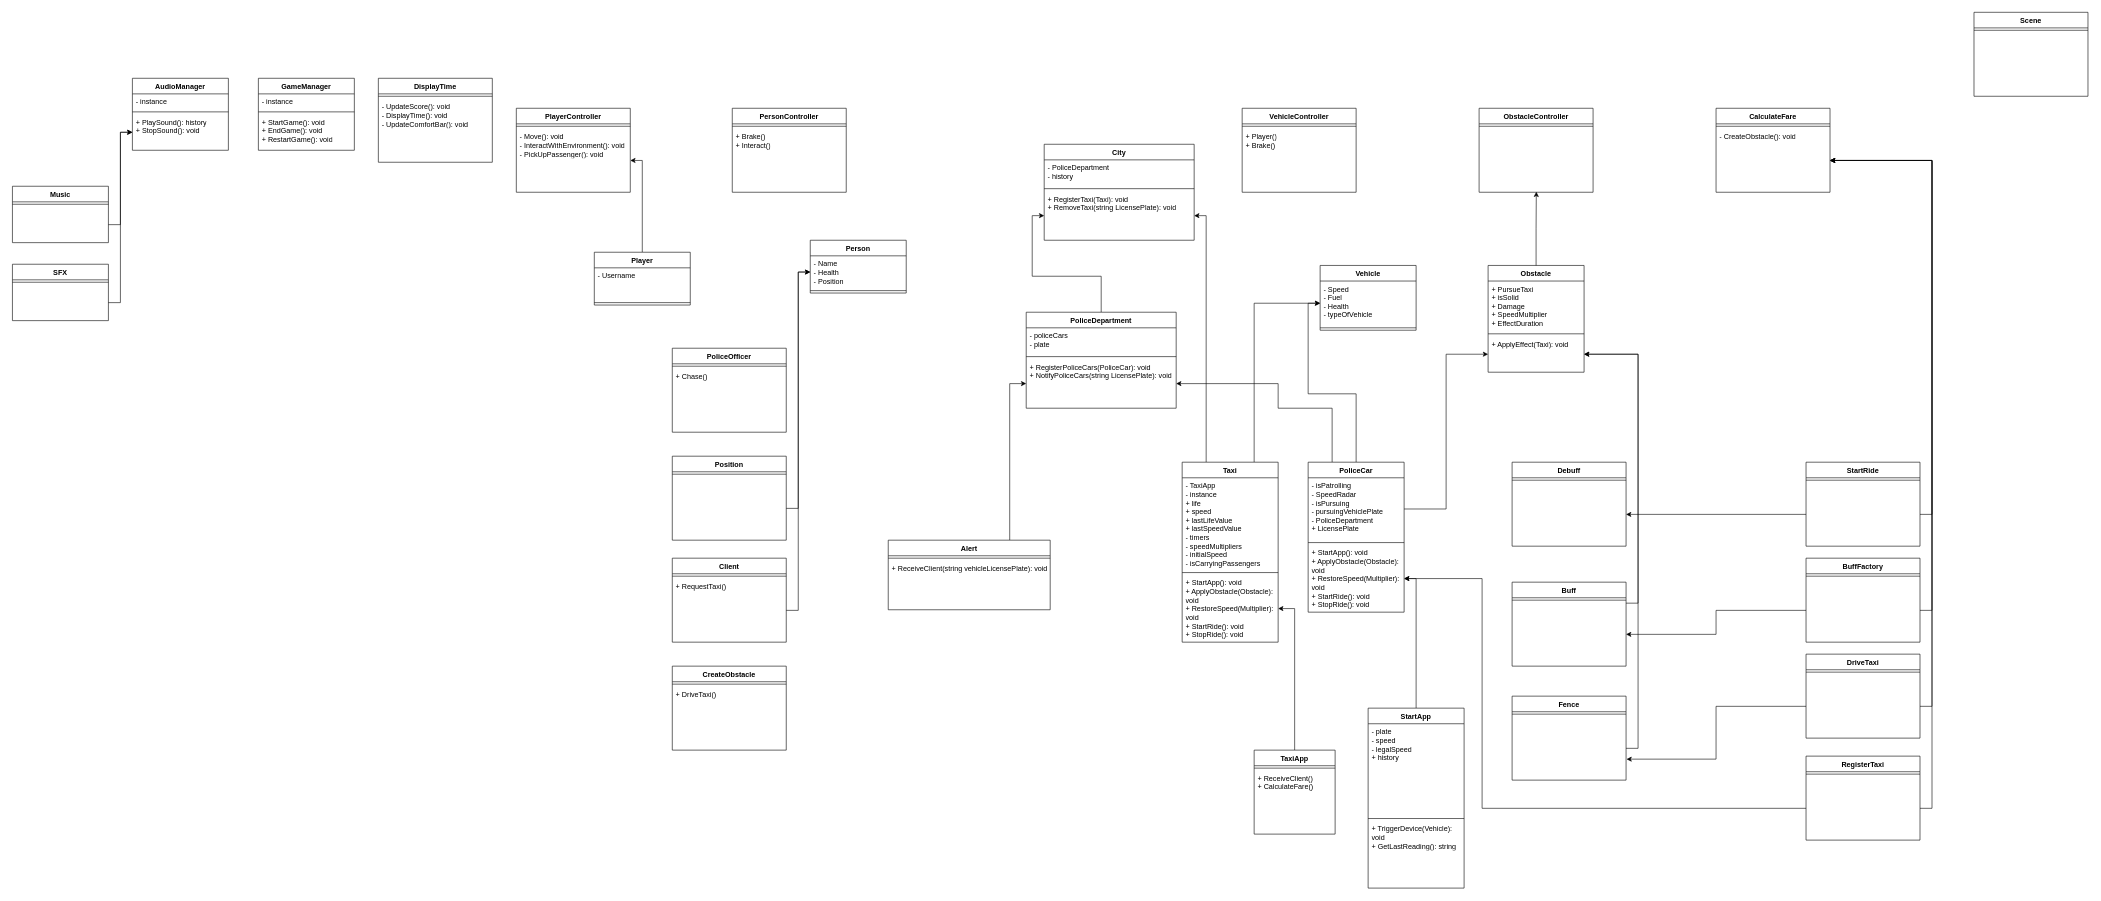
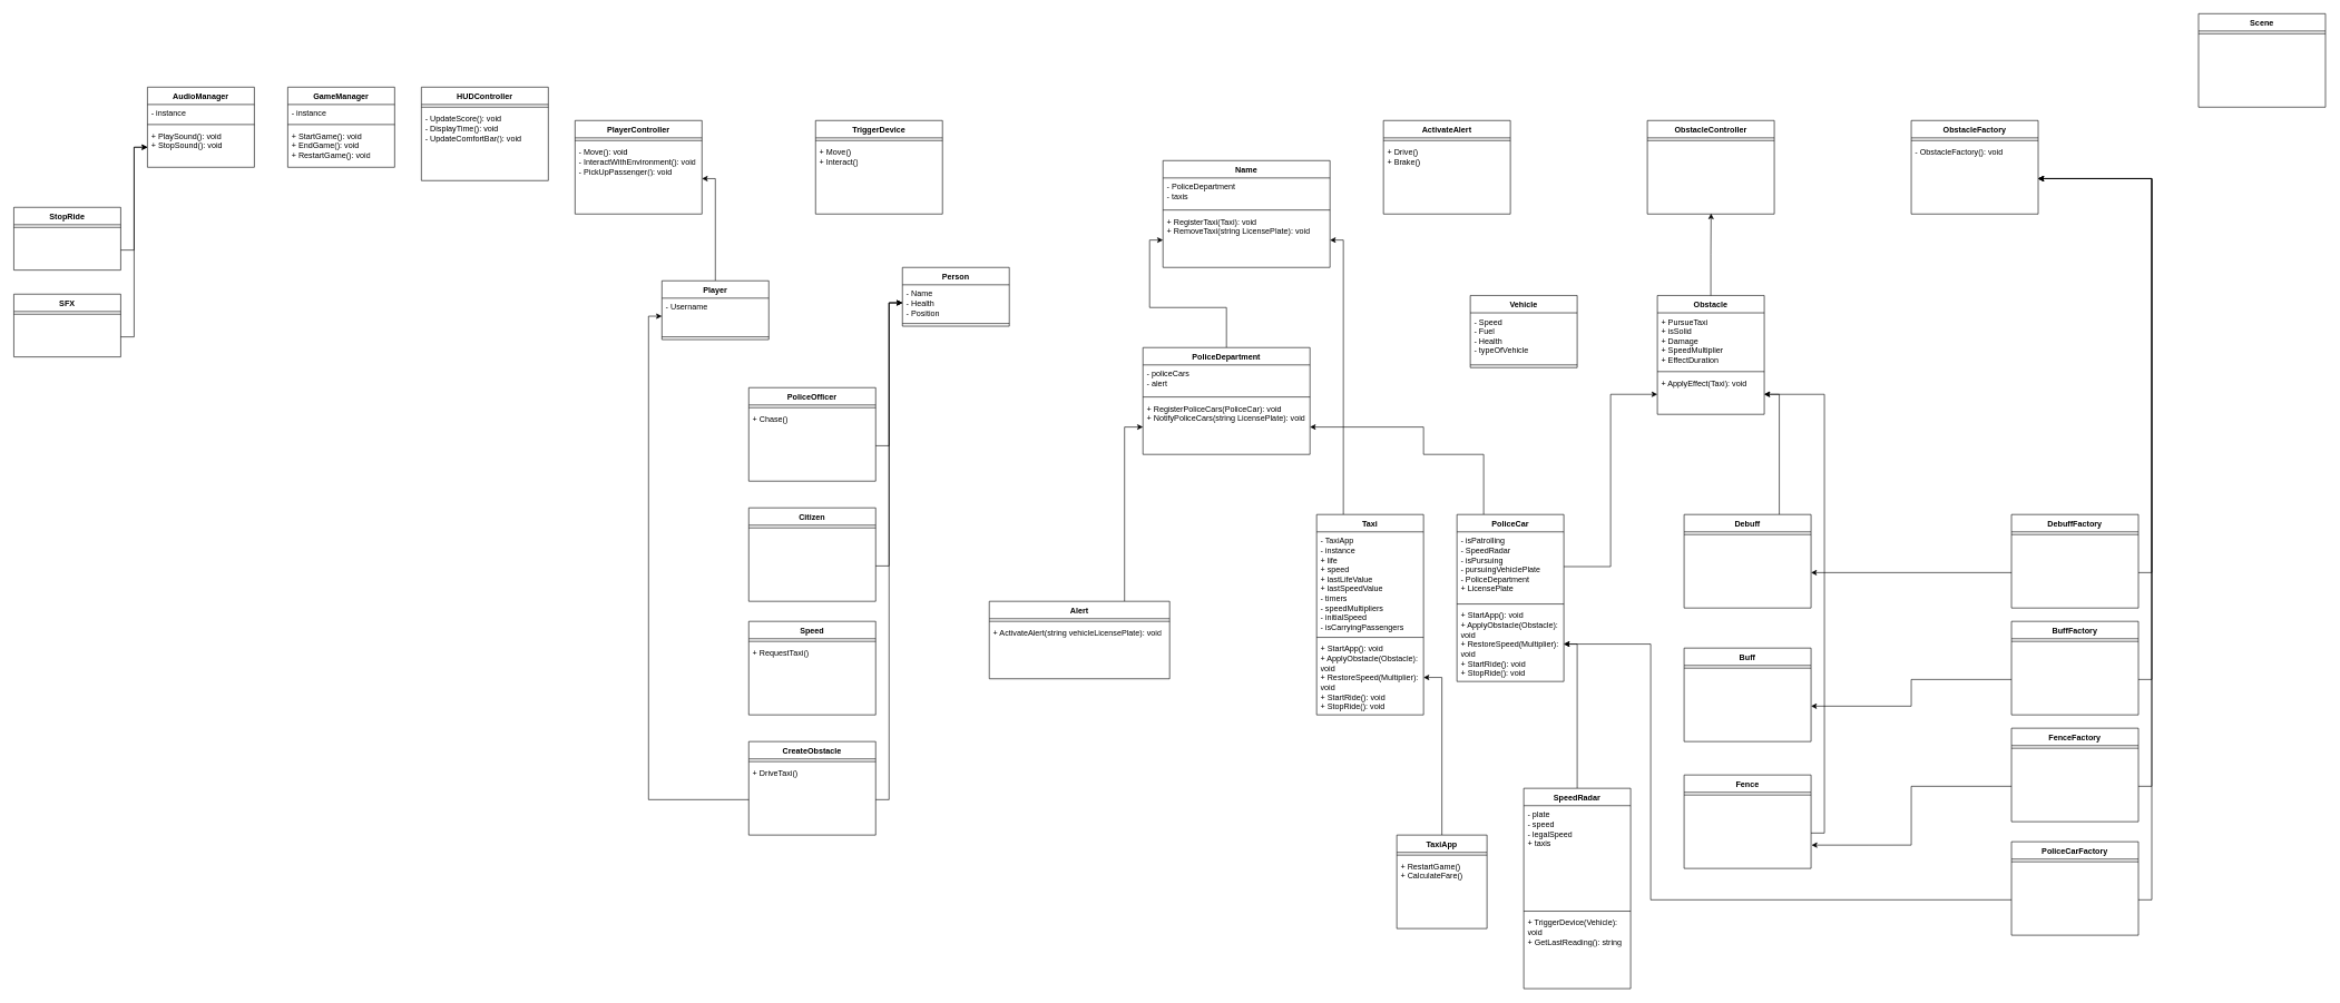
- <mxCell id="9" value="DisplayTime" style="swimlane;fontStyle=1;align=center;verticalAlign=top;childLayout=stackLayout;horizontal=1;startSize=26;horizontalStack=0;resizeParent=1;resizeParentMax=0;resizeLast=0;collapsible=1;marginBottom=0;whiteSpace=wrap;html=1;" parent="1" vertex="1"><mxGeometry x="630" y="130" width="190" height="140" as="geometry" /></mxCell>
+ <mxCell id="9" value="HUDController" style="swimlane;fontStyle=1;align=center;verticalAlign=top;childLayout=stackLayout;horizontal=1;startSize=26;horizontalStack=0;resizeParent=1;resizeParentMax=0;resizeLast=0;collapsible=1;marginBottom=0;whiteSpace=wrap;html=1;" parent="1" vertex="1"><mxGeometry x="630" y="130" width="190" height="140" as="geometry" /></mxCell>
- <mxCell id="19" value="PersonController" style="swimlane;fontStyle=1;align=center;verticalAlign=top;childLayout=stackLayout;horizontal=1;startSize=26;horizontalStack=0;resizeParent=1;resizeParentMax=0;resizeLast=0;collapsible=1;marginBottom=0;whiteSpace=wrap;html=1;" vertex="1" parent="1"><mxGeometry x="1220" y="180" width="190" height="140" as="geometry" /></mxCell>
+ <mxCell id="19" value="TriggerDevice" style="swimlane;fontStyle=1;align=center;verticalAlign=top;childLayout=stackLayout;horizontal=1;startSize=26;horizontalStack=0;resizeParent=1;resizeParentMax=0;resizeLast=0;collapsible=1;marginBottom=0;whiteSpace=wrap;html=1;" vertex="1" parent="1"><mxGeometry x="1220" y="180" width="190" height="140" as="geometry" /></mxCell>
- <mxCell id="22" value="VehicleController" style="swimlane;fontStyle=1;align=center;verticalAlign=top;childLayout=stackLayout;horizontal=1;startSize=26;horizontalStack=0;resizeParent=1;resizeParentMax=0;resizeLast=0;collapsible=1;marginBottom=0;whiteSpace=wrap;html=1;" vertex="1" parent="1"><mxGeometry x="2070" y="180" width="190" height="140" as="geometry" /></mxCell>
+ <mxCell id="22" value="ActivateAlert" style="swimlane;fontStyle=1;align=center;verticalAlign=top;childLayout=stackLayout;horizontal=1;startSize=26;horizontalStack=0;resizeParent=1;resizeParentMax=0;resizeLast=0;collapsible=1;marginBottom=0;whiteSpace=wrap;html=1;" vertex="1" parent="1"><mxGeometry x="2070" y="180" width="190" height="140" as="geometry" /></mxCell>
- <mxCell id="12" value="CalculateFare" style="swimlane;fontStyle=1;align=center;verticalAlign=top;childLayout=stackLayout;horizontal=1;startSize=26;horizontalStack=0;resizeParent=1;resizeParentMax=0;resizeLast=0;collapsible=1;marginBottom=0;whiteSpace=wrap;html=1;" parent="1" vertex="1"><mxGeometry x="2860" y="180" width="190" height="140" as="geometry" /></mxCell>
+ <mxCell id="12" value="ObstacleFactory" style="swimlane;fontStyle=1;align=center;verticalAlign=top;childLayout=stackLayout;horizontal=1;startSize=26;horizontalStack=0;resizeParent=1;resizeParentMax=0;resizeLast=0;collapsible=1;marginBottom=0;whiteSpace=wrap;html=1;" parent="1" vertex="1"><mxGeometry x="2860" y="180" width="190" height="140" as="geometry" /></mxCell>
- <mxCell id="18" value="+ PlaySound(): history&lt;div&gt;+ StopSound(): void&lt;/div&gt;" style="text;strokeColor=none;fillColor=none;align=left;verticalAlign=top;spacingLeft=4;spacingRight=4;overflow=hidden;rotatable=0;points=[[0,0.5],[1,0.5]];portConstraint=eastwest;whiteSpace=wrap;html=1;" parent="15" vertex="1"><mxGeometry y="60" width="160" height="60" as="geometry" /></mxCell>
+ <mxCell id="18" value="+ PlaySound(): void&lt;div&gt;+ StopSound(): void&lt;/div&gt;" style="text;strokeColor=none;fillColor=none;align=left;verticalAlign=top;spacingLeft=4;spacingRight=4;overflow=hidden;rotatable=0;points=[[0,0.5],[1,0.5]];portConstraint=eastwest;whiteSpace=wrap;html=1;" parent="15" vertex="1"><mxGeometry y="60" width="160" height="60" as="geometry" /></mxCell>
- <mxCell id="14" value="- CreateObstacle(): void" style="text;strokeColor=none;fillColor=none;align=left;verticalAlign=top;spacingLeft=4;spacingRight=4;overflow=hidden;rotatable=0;points=[[0,0.5],[1,0.5]];portConstraint=eastwest;whiteSpace=wrap;html=1;" parent="12" vertex="1"><mxGeometry y="34" width="190" height="106" as="geometry" /></mxCell>
+ <mxCell id="14" value="- ObstacleFactory(): void" style="text;strokeColor=none;fillColor=none;align=left;verticalAlign=top;spacingLeft=4;spacingRight=4;overflow=hidden;rotatable=0;points=[[0,0.5],[1,0.5]];portConstraint=eastwest;whiteSpace=wrap;html=1;" parent="12" vertex="1"><mxGeometry y="34" width="190" height="106" as="geometry" /></mxCell>
- <mxCell id="21" value="+ Brake()&lt;div&gt;+ Interact()&lt;/div&gt;" style="text;strokeColor=none;fillColor=none;align=left;verticalAlign=top;spacingLeft=4;spacingRight=4;overflow=hidden;rotatable=0;points=[[0,0.5],[1,0.5]];portConstraint=eastwest;whiteSpace=wrap;html=1;" vertex="1" parent="19"><mxGeometry y="34" width="190" height="106" as="geometry" /></mxCell>
+ <mxCell id="21" value="+ Move()&lt;div&gt;+ Interact()&lt;/div&gt;" style="text;strokeColor=none;fillColor=none;align=left;verticalAlign=top;spacingLeft=4;spacingRight=4;overflow=hidden;rotatable=0;points=[[0,0.5],[1,0.5]];portConstraint=eastwest;whiteSpace=wrap;html=1;" vertex="1" parent="19"><mxGeometry y="34" width="190" height="106" as="geometry" /></mxCell>
- <mxCell id="24" value="+ Player()&lt;div&gt;+ Brake()&lt;/div&gt;" style="text;strokeColor=none;fillColor=none;align=left;verticalAlign=top;spacingLeft=4;spacingRight=4;overflow=hidden;rotatable=0;points=[[0,0.5],[1,0.5]];portConstraint=eastwest;whiteSpace=wrap;html=1;" vertex="1" parent="22"><mxGeometry y="34" width="190" height="106" as="geometry" /></mxCell>
+ <mxCell id="24" value="+ Drive()&lt;div&gt;+ Brake()&lt;/div&gt;" style="text;strokeColor=none;fillColor=none;align=left;verticalAlign=top;spacingLeft=4;spacingRight=4;overflow=hidden;rotatable=0;points=[[0,0.5],[1,0.5]];portConstraint=eastwest;whiteSpace=wrap;html=1;" vertex="1" parent="22"><mxGeometry y="34" width="190" height="106" as="geometry" /></mxCell>
- <mxCell id="99" value="City" style="swimlane;fontStyle=1;align=center;verticalAlign=top;childLayout=stackLayout;horizontal=1;startSize=26;horizontalStack=0;resizeParent=1;resizeParentMax=0;resizeLast=0;collapsible=1;marginBottom=0;whiteSpace=wrap;html=1;" vertex="1" parent="1"><mxGeometry x="1740" y="240" width="250" height="160" as="geometry" /></mxCell>
+ <mxCell id="99" value="Name" style="swimlane;fontStyle=1;align=center;verticalAlign=top;childLayout=stackLayout;horizontal=1;startSize=26;horizontalStack=0;resizeParent=1;resizeParentMax=0;resizeLast=0;collapsible=1;marginBottom=0;whiteSpace=wrap;html=1;" vertex="1" parent="1"><mxGeometry x="1740" y="240" width="250" height="160" as="geometry" /></mxCell>
- <mxCell id="100" value="- PoliceDepartment&lt;br&gt;- history" style="text;strokeColor=none;fillColor=none;align=left;verticalAlign=top;spacingLeft=4;spacingRight=4;overflow=hidden;rotatable=0;points=[[0,0.5],[1,0.5]];portConstraint=eastwest;whiteSpace=wrap;html=1;" vertex="1" parent="99"><mxGeometry y="26" width="250" height="44" as="geometry" /></mxCell>
+ <mxCell id="100" value="- PoliceDepartment&lt;br&gt;- taxis" style="text;strokeColor=none;fillColor=none;align=left;verticalAlign=top;spacingLeft=4;spacingRight=4;overflow=hidden;rotatable=0;points=[[0,0.5],[1,0.5]];portConstraint=eastwest;whiteSpace=wrap;html=1;" vertex="1" parent="99"><mxGeometry y="26" width="250" height="44" as="geometry" /></mxCell>
- <mxCell id="130" value="Music" style="swimlane;fontStyle=1;align=center;verticalAlign=top;childLayout=stackLayout;horizontal=1;startSize=26;horizontalStack=0;resizeParent=1;resizeParentMax=0;resizeLast=0;collapsible=1;marginBottom=0;whiteSpace=wrap;html=1;" vertex="1" parent="1"><mxGeometry x="20" y="310" width="160" height="94" as="geometry" /></mxCell>
+ <mxCell id="130" value="StopRide" style="swimlane;fontStyle=1;align=center;verticalAlign=top;childLayout=stackLayout;horizontal=1;startSize=26;horizontalStack=0;resizeParent=1;resizeParentMax=0;resizeLast=0;collapsible=1;marginBottom=0;whiteSpace=wrap;html=1;" vertex="1" parent="1"><mxGeometry x="20" y="310" width="160" height="94" as="geometry" /></mxCell>
+ <mxCell id="129" style="edgeStyle=orthogonalEdgeStyle;rounded=0;orthogonalLoop=1;jettySize=auto;html=1;exitX=0;exitY=0.5;exitDx=0;exitDy=0;entryX=0;entryY=0.5;entryDx=0;entryDy=0;" edge="1" parent="1" source="36" target="127"><mxGeometry relative="1" as="geometry" /></mxCell>
- <mxCell id="90" value="- policeCars&lt;div&gt;- plate&lt;/div&gt;" style="text;strokeColor=none;fillColor=none;align=left;verticalAlign=top;spacingLeft=4;spacingRight=4;overflow=hidden;rotatable=0;points=[[0,0.5],[1,0.5]];portConstraint=eastwest;whiteSpace=wrap;html=1;" vertex="1" parent="89"><mxGeometry y="26" width="250" height="44" as="geometry" /></mxCell>
+ <mxCell id="90" value="- policeCars&lt;div&gt;- alert&lt;/div&gt;" style="text;strokeColor=none;fillColor=none;align=left;verticalAlign=top;spacingLeft=4;spacingRight=4;overflow=hidden;rotatable=0;points=[[0,0.5],[1,0.5]];portConstraint=eastwest;whiteSpace=wrap;html=1;" vertex="1" parent="89"><mxGeometry y="26" width="250" height="44" as="geometry" /></mxCell>
- <mxCell id="52" style="edgeStyle=orthogonalEdgeStyle;rounded=0;orthogonalLoop=1;jettySize=auto;html=1;exitX=0.75;exitY=0;exitDx=0;exitDy=0;entryX=0;entryY=0.5;entryDx=0;entryDy=0;" edge="1" parent="1" source="54" target="81"><mxGeometry relative="1" as="geometry" /></mxCell>
- <mxCell id="93" style="edgeStyle=orthogonalEdgeStyle;rounded=0;orthogonalLoop=1;jettySize=auto;html=1;exitX=0.5;exitY=0;exitDx=0;exitDy=0;entryX=0;entryY=0.5;entryDx=0;entryDy=0;" edge="1" parent="1" source="95" target="81"><mxGeometry relative="1" as="geometry" /></mxCell>
+ <mxCell id="121" style="edgeStyle=orthogonalEdgeStyle;rounded=0;orthogonalLoop=1;jettySize=auto;html=1;exitX=1;exitY=0.5;exitDx=0;exitDy=0;entryX=0;entryY=0.5;entryDx=0;entryDy=0;" edge="1" parent="1" source="27" target="59"><mxGeometry relative="1" as="geometry" /></mxCell>
+ <mxCell id="48" style="edgeStyle=orthogonalEdgeStyle;rounded=0;orthogonalLoop=1;jettySize=auto;html=1;exitX=0.75;exitY=0;exitDx=0;exitDy=0;entryX=1;entryY=0.5;entryDx=0;entryDy=0;" edge="1" parent="1" source="49" target="64"><mxGeometry relative="1" as="geometry"><mxPoint x="2470" y="590" as="targetPoint" /></mxGeometry></mxCell>
- <mxCell id="28" value="Position" style="swimlane;fontStyle=1;align=center;verticalAlign=top;childLayout=stackLayout;horizontal=1;startSize=26;horizontalStack=0;resizeParent=1;resizeParentMax=0;resizeLast=0;collapsible=1;marginBottom=0;whiteSpace=wrap;html=1;" vertex="1" parent="1"><mxGeometry x="1120" y="760" width="190" height="140" as="geometry" /></mxCell>
+ <mxCell id="28" value="Citizen" style="swimlane;fontStyle=1;align=center;verticalAlign=top;childLayout=stackLayout;horizontal=1;startSize=26;horizontalStack=0;resizeParent=1;resizeParentMax=0;resizeLast=0;collapsible=1;marginBottom=0;whiteSpace=wrap;html=1;" vertex="1" parent="1"><mxGeometry x="1120" y="760" width="190" height="140" as="geometry" /></mxCell>
- <mxCell id="71" value="StartRide" style="swimlane;fontStyle=1;align=center;verticalAlign=top;childLayout=stackLayout;horizontal=1;startSize=26;horizontalStack=0;resizeParent=1;resizeParentMax=0;resizeLast=0;collapsible=1;marginBottom=0;whiteSpace=wrap;html=1;" vertex="1" parent="1"><mxGeometry x="3010" y="770" width="190" height="140" as="geometry" /></mxCell>
+ <mxCell id="71" value="DebuffFactory" style="swimlane;fontStyle=1;align=center;verticalAlign=top;childLayout=stackLayout;horizontal=1;startSize=26;horizontalStack=0;resizeParent=1;resizeParentMax=0;resizeLast=0;collapsible=1;marginBottom=0;whiteSpace=wrap;html=1;" vertex="1" parent="1"><mxGeometry x="3010" y="770" width="190" height="140" as="geometry" /></mxCell>
- <mxCell id="31" value="Client" style="swimlane;fontStyle=1;align=center;verticalAlign=top;childLayout=stackLayout;horizontal=1;startSize=26;horizontalStack=0;resizeParent=1;resizeParentMax=0;resizeLast=0;collapsible=1;marginBottom=0;whiteSpace=wrap;html=1;" vertex="1" parent="1"><mxGeometry x="1120" y="930" width="190" height="140" as="geometry" /></mxCell>
+ <mxCell id="31" value="Speed" style="swimlane;fontStyle=1;align=center;verticalAlign=top;childLayout=stackLayout;horizontal=1;startSize=26;horizontalStack=0;resizeParent=1;resizeParentMax=0;resizeLast=0;collapsible=1;marginBottom=0;whiteSpace=wrap;html=1;" vertex="1" parent="1"><mxGeometry x="1120" y="930" width="190" height="140" as="geometry" /></mxCell>
- <mxCell id="106" value="+ ReceiveClient(string vehicleLicensePlate): void" style="text;strokeColor=none;fillColor=none;align=left;verticalAlign=top;spacingLeft=4;spacingRight=4;overflow=hidden;rotatable=0;points=[[0,0.5],[1,0.5]];portConstraint=eastwest;whiteSpace=wrap;html=1;" vertex="1" parent="104"><mxGeometry y="34" width="270" height="82" as="geometry" /></mxCell>
+ <mxCell id="106" value="+ ActivateAlert(string vehicleLicensePlate): void" style="text;strokeColor=none;fillColor=none;align=left;verticalAlign=top;spacingLeft=4;spacingRight=4;overflow=hidden;rotatable=0;points=[[0,0.5],[1,0.5]];portConstraint=eastwest;whiteSpace=wrap;html=1;" vertex="1" parent="104"><mxGeometry y="34" width="270" height="82" as="geometry" /></mxCell>
- <mxCell id="44" style="edgeStyle=orthogonalEdgeStyle;rounded=0;orthogonalLoop=1;jettySize=auto;html=1;exitX=1;exitY=0.25;exitDx=0;exitDy=0;entryX=1;entryY=0.5;entryDx=0;entryDy=0;" edge="1" parent="1" source="45" target="64"><mxGeometry relative="1" as="geometry"><mxPoint x="2740" y="680" as="targetPoint" /></mxGeometry></mxCell>
- <mxCell id="123" style="edgeStyle=orthogonalEdgeStyle;rounded=0;orthogonalLoop=1;jettySize=auto;html=1;exitX=1;exitY=0.5;exitDx=0;exitDy=0;entryX=0;entryY=0.5;entryDx=0;entryDy=0;" edge="1" parent="1" source="33" target="59"><mxGeometry relative="1" as="geometry" /></mxCell>
- <mxCell id="65" value="DriveTaxi" style="swimlane;fontStyle=1;align=center;verticalAlign=top;childLayout=stackLayout;horizontal=1;startSize=26;horizontalStack=0;resizeParent=1;resizeParentMax=0;resizeLast=0;collapsible=1;marginBottom=0;whiteSpace=wrap;html=1;" vertex="1" parent="1"><mxGeometry x="3010" y="1090" width="190" height="140" as="geometry" /></mxCell>
+ <mxCell id="65" value="FenceFactory" style="swimlane;fontStyle=1;align=center;verticalAlign=top;childLayout=stackLayout;horizontal=1;startSize=26;horizontalStack=0;resizeParent=1;resizeParentMax=0;resizeLast=0;collapsible=1;marginBottom=0;whiteSpace=wrap;html=1;" vertex="1" parent="1"><mxGeometry x="3010" y="1090" width="190" height="140" as="geometry" /></mxCell>
+ <mxCell id="124" style="edgeStyle=orthogonalEdgeStyle;rounded=0;orthogonalLoop=1;jettySize=auto;html=1;exitX=1;exitY=0.5;exitDx=0;exitDy=0;entryX=0;entryY=0.5;entryDx=0;entryDy=0;" edge="1" parent="1" source="36" target="59"><mxGeometry relative="1" as="geometry" /></mxCell>
- <mxCell id="84" value="StartApp" style="swimlane;fontStyle=1;align=center;verticalAlign=top;childLayout=stackLayout;horizontal=1;startSize=26;horizontalStack=0;resizeParent=1;resizeParentMax=0;resizeLast=0;collapsible=1;marginBottom=0;whiteSpace=wrap;html=1;" vertex="1" parent="1"><mxGeometry x="2280" y="1180" width="160" height="300" as="geometry" /></mxCell>
+ <mxCell id="84" value="SpeedRadar" style="swimlane;fontStyle=1;align=center;verticalAlign=top;childLayout=stackLayout;horizontal=1;startSize=26;horizontalStack=0;resizeParent=1;resizeParentMax=0;resizeLast=0;collapsible=1;marginBottom=0;whiteSpace=wrap;html=1;" vertex="1" parent="1"><mxGeometry x="2280" y="1180" width="160" height="300" as="geometry" /></mxCell>
- <mxCell id="85" value="- plate&lt;div&gt;- speed&lt;/div&gt;&lt;div&gt;- legalSpeed&lt;/div&gt;&lt;div&gt;+ history&amp;nbsp;&lt;/div&gt;" style="text;strokeColor=none;fillColor=none;align=left;verticalAlign=top;spacingLeft=4;spacingRight=4;overflow=hidden;rotatable=0;points=[[0,0.5],[1,0.5]];portConstraint=eastwest;whiteSpace=wrap;html=1;" vertex="1" parent="84"><mxGeometry y="26" width="160" height="154" as="geometry" /></mxCell>
+ <mxCell id="85" value="- plate&lt;div&gt;- speed&lt;/div&gt;&lt;div&gt;- legalSpeed&lt;/div&gt;&lt;div&gt;+ taxis&amp;nbsp;&lt;/div&gt;" style="text;strokeColor=none;fillColor=none;align=left;verticalAlign=top;spacingLeft=4;spacingRight=4;overflow=hidden;rotatable=0;points=[[0,0.5],[1,0.5]];portConstraint=eastwest;whiteSpace=wrap;html=1;" vertex="1" parent="84"><mxGeometry y="26" width="160" height="154" as="geometry" /></mxCell>
- <mxCell id="68" value="RegisterTaxi" style="swimlane;fontStyle=1;align=center;verticalAlign=top;childLayout=stackLayout;horizontal=1;startSize=26;horizontalStack=0;resizeParent=1;resizeParentMax=0;resizeLast=0;collapsible=1;marginBottom=0;whiteSpace=wrap;html=1;" vertex="1" parent="1"><mxGeometry x="3010" y="1260" width="190" height="140" as="geometry" /></mxCell>
+ <mxCell id="68" value="PoliceCarFactory" style="swimlane;fontStyle=1;align=center;verticalAlign=top;childLayout=stackLayout;horizontal=1;startSize=26;horizontalStack=0;resizeParent=1;resizeParentMax=0;resizeLast=0;collapsible=1;marginBottom=0;whiteSpace=wrap;html=1;" vertex="1" parent="1"><mxGeometry x="3010" y="1260" width="190" height="140" as="geometry" /></mxCell>
- <mxCell id="40" value="+ ReceiveClient()&lt;div&gt;+ CalculateFare()&lt;/div&gt;" style="text;strokeColor=none;fillColor=none;align=left;verticalAlign=top;spacingLeft=4;spacingRight=4;overflow=hidden;rotatable=0;points=[[0,0.5],[1,0.5]];portConstraint=eastwest;whiteSpace=wrap;html=1;" vertex="1" parent="38"><mxGeometry y="34" width="135" height="106" as="geometry" /></mxCell>
+ <mxCell id="40" value="+ RestartGame()&lt;div&gt;+ CalculateFare()&lt;/div&gt;" style="text;strokeColor=none;fillColor=none;align=left;verticalAlign=top;spacingLeft=4;spacingRight=4;overflow=hidden;rotatable=0;points=[[0,0.5],[1,0.5]];portConstraint=eastwest;whiteSpace=wrap;html=1;" vertex="1" parent="38"><mxGeometry y="34" width="135" height="106" as="geometry" /></mxCell>
